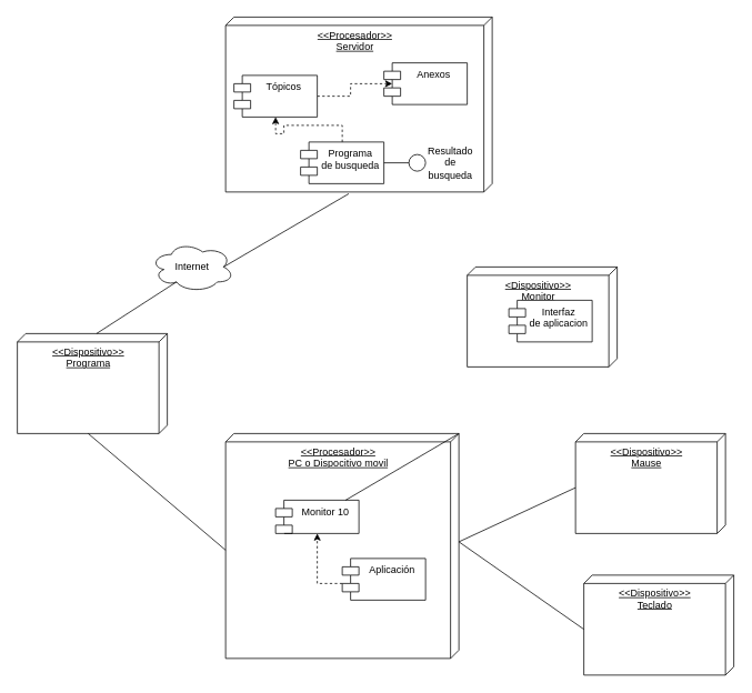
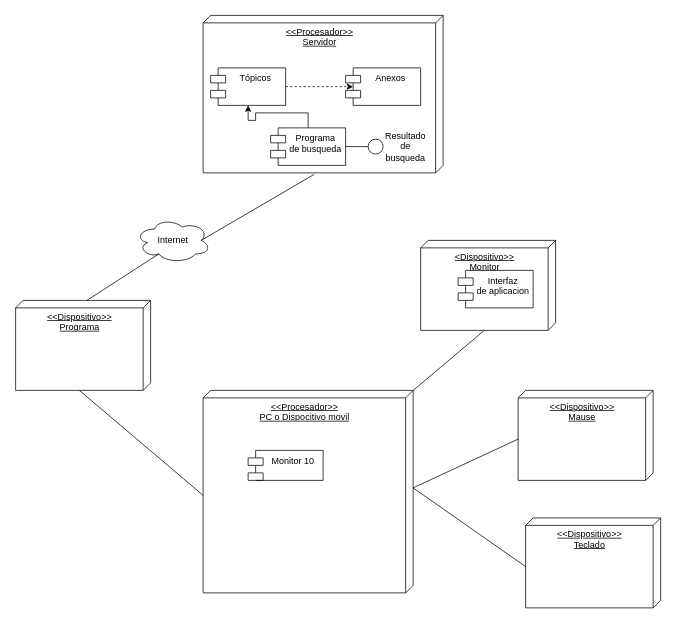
- <mxCell id="13" value="Anexos" style="shape=module;align=left;spacingLeft=20;align=center;verticalAlign=top;" vertex="1" parent="1"><mxGeometry x="460" y="75" width="100" height="50" as="geometry" /></mxCell>
+ <mxCell id="13" value="Anexos" style="shape=module;align=left;spacingLeft=20;align=center;verticalAlign=top;" vertex="1" parent="1"><mxGeometry x="460" y="90" width="100" height="50" as="geometry" /></mxCell>
- <mxCell id="9" style="edgeStyle=orthogonalEdgeStyle;rounded=0;orthogonalLoop=1;jettySize=auto;html=1;dashed=1;" edge="1" parent="1" source="10" target="12"><mxGeometry relative="1" as="geometry" /></mxCell>
+ <mxCell id="9" style="edgeStyle=orthogonalEdgeStyle;rounded=0;orthogonalLoop=1;jettySize=auto;html=1;dashed=0;" edge="1" parent="1" source="10" target="12"><mxGeometry relative="1" as="geometry" /></mxCell>
- <mxCell id="8" value="" style="endArrow=none;html=1;exitX=0;exitY=0;exitDx=0;exitDy=0;exitPerimeter=0;" edge="1" parent="1" source="2" target="6"><mxGeometry width="50" height="50" relative="1" as="geometry"><mxPoint x="590" y="480" as="sourcePoint" /><mxPoint x="640" y="430" as="targetPoint" /></mxGeometry></mxCell>
+ <mxCell id="8" value="" style="endArrow=none;html=1;entryX=0;entryY=0;entryDx=120;entryDy=95;entryPerimeter=0;exitX=0;exitY=0;exitDx=0;exitDy=0;exitPerimeter=0;" edge="1" parent="1" source="2" target="3"><mxGeometry width="50" height="50" relative="1" as="geometry"><mxPoint x="590" y="480" as="sourcePoint" /><mxPoint x="640" y="430" as="targetPoint" /></mxGeometry></mxCell>
- <mxCell id="4" style="edgeStyle=orthogonalEdgeStyle;rounded=0;orthogonalLoop=1;jettySize=auto;html=1;entryX=0.5;entryY=1;entryDx=0;entryDy=0;dashed=1;entryPerimeter=0;" edge="1" parent="1" source="5" target="6"><mxGeometry relative="1" as="geometry"><mxPoint x="380" y="680" as="targetPoint" /><Array as="points"><mxPoint x="460" y="700" /><mxPoint x="380" y="700" /><mxPoint x="380" y="680" /></Array></mxGeometry></mxCell>
- <mxCell id="5" value="Aplicación" style="shape=module;align=left;spacingLeft=20;align=center;verticalAlign=top;" vertex="1" parent="1"><mxGeometry x="410" y="670" width="100" height="50" as="geometry" /></mxCell>
